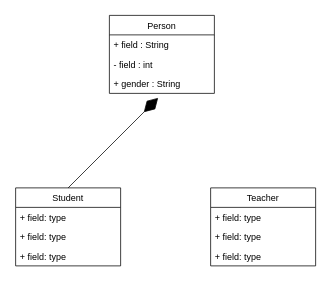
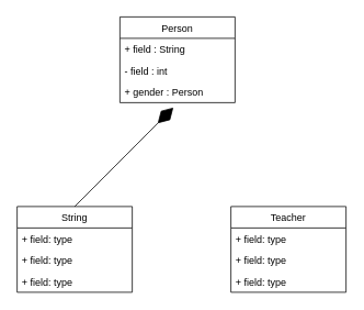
- <mxCell id="5" value="+ gender : String" style="text;strokeColor=none;fillColor=none;align=left;verticalAlign=top;spacingLeft=4;spacingRight=4;overflow=hidden;rotatable=0;points=[[0,0.5],[1,0.5]];portConstraint=eastwest;" vertex="1" parent="2"><mxGeometry y="78" width="140" height="26" as="geometry" /></mxCell>
+ <mxCell id="5" value="+ gender : Person" style="text;strokeColor=none;fillColor=none;align=left;verticalAlign=top;spacingLeft=4;spacingRight=4;overflow=hidden;rotatable=0;points=[[0,0.5],[1,0.5]];portConstraint=eastwest;" vertex="1" parent="2"><mxGeometry y="78" width="140" height="26" as="geometry" /></mxCell>
- <mxCell id="10" value="Student" style="swimlane;fontStyle=0;childLayout=stackLayout;horizontal=1;startSize=26;fillColor=none;horizontalStack=0;resizeParent=1;resizeParentMax=0;resizeLast=0;collapsible=1;marginBottom=0;" vertex="1" parent="1"><mxGeometry x="20" y="250" width="140" height="104" as="geometry" /></mxCell>
+ <mxCell id="10" value="String" style="swimlane;fontStyle=0;childLayout=stackLayout;horizontal=1;startSize=26;fillColor=none;horizontalStack=0;resizeParent=1;resizeParentMax=0;resizeLast=0;collapsible=1;marginBottom=0;" vertex="1" parent="1"><mxGeometry x="20" y="250" width="140" height="104" as="geometry" /></mxCell>
